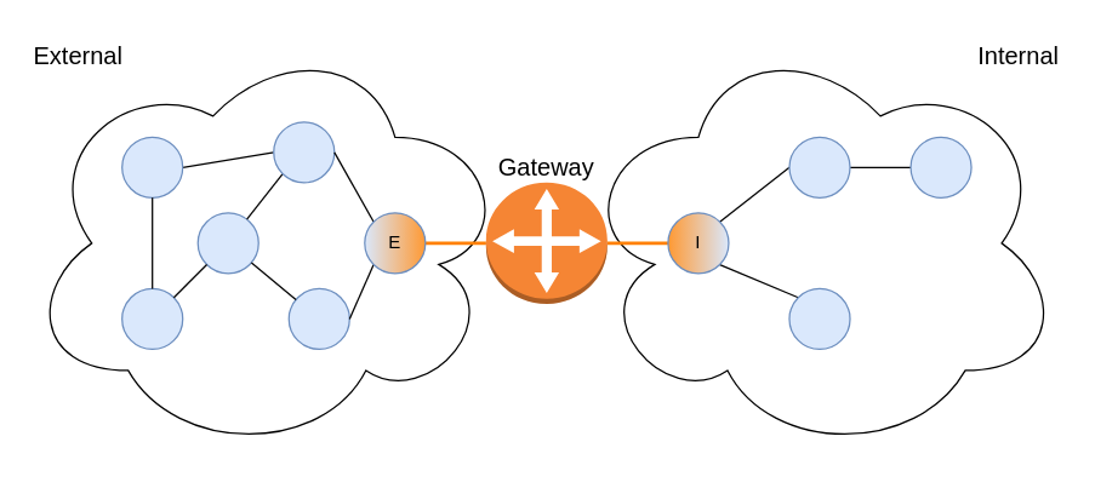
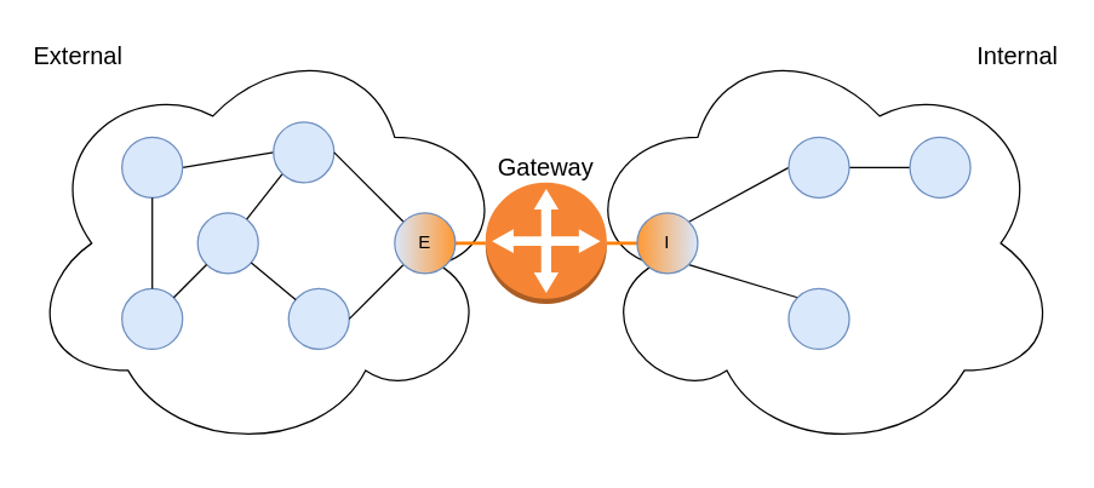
- <mxCell id="24" value="E" style="ellipse;whiteSpace=wrap;html=1;aspect=fixed;fillColor=#dae8fc;strokeColor=#6c8ebf;gradientDirection=east;gradientColor=#FF9933;" parent="1" vertex="1"><mxGeometry x="240" y="140" width="40" height="40" as="geometry" /></mxCell>
+ <mxCell id="24" value="E" style="ellipse;whiteSpace=wrap;html=1;aspect=fixed;fillColor=#dae8fc;strokeColor=#6c8ebf;gradientDirection=east;gradientColor=#FF9933;" parent="1" vertex="1"><mxGeometry x="260" y="140" width="40" height="40" as="geometry" /></mxCell>
- <mxCell id="23" value="I" style="ellipse;whiteSpace=wrap;html=1;aspect=fixed;fillColor=#dae8fc;strokeColor=#6c8ebf;gradientDirection=west;gradientColor=#FF9933;" parent="1" vertex="1"><mxGeometry x="440" y="140" width="40" height="40" as="geometry" /></mxCell>
+ <mxCell id="23" value="I" style="ellipse;whiteSpace=wrap;html=1;aspect=fixed;fillColor=#dae8fc;strokeColor=#6c8ebf;gradientDirection=west;gradientColor=#FF9933;" parent="1" vertex="1"><mxGeometry x="420" y="140" width="40" height="40" as="geometry" /></mxCell>
